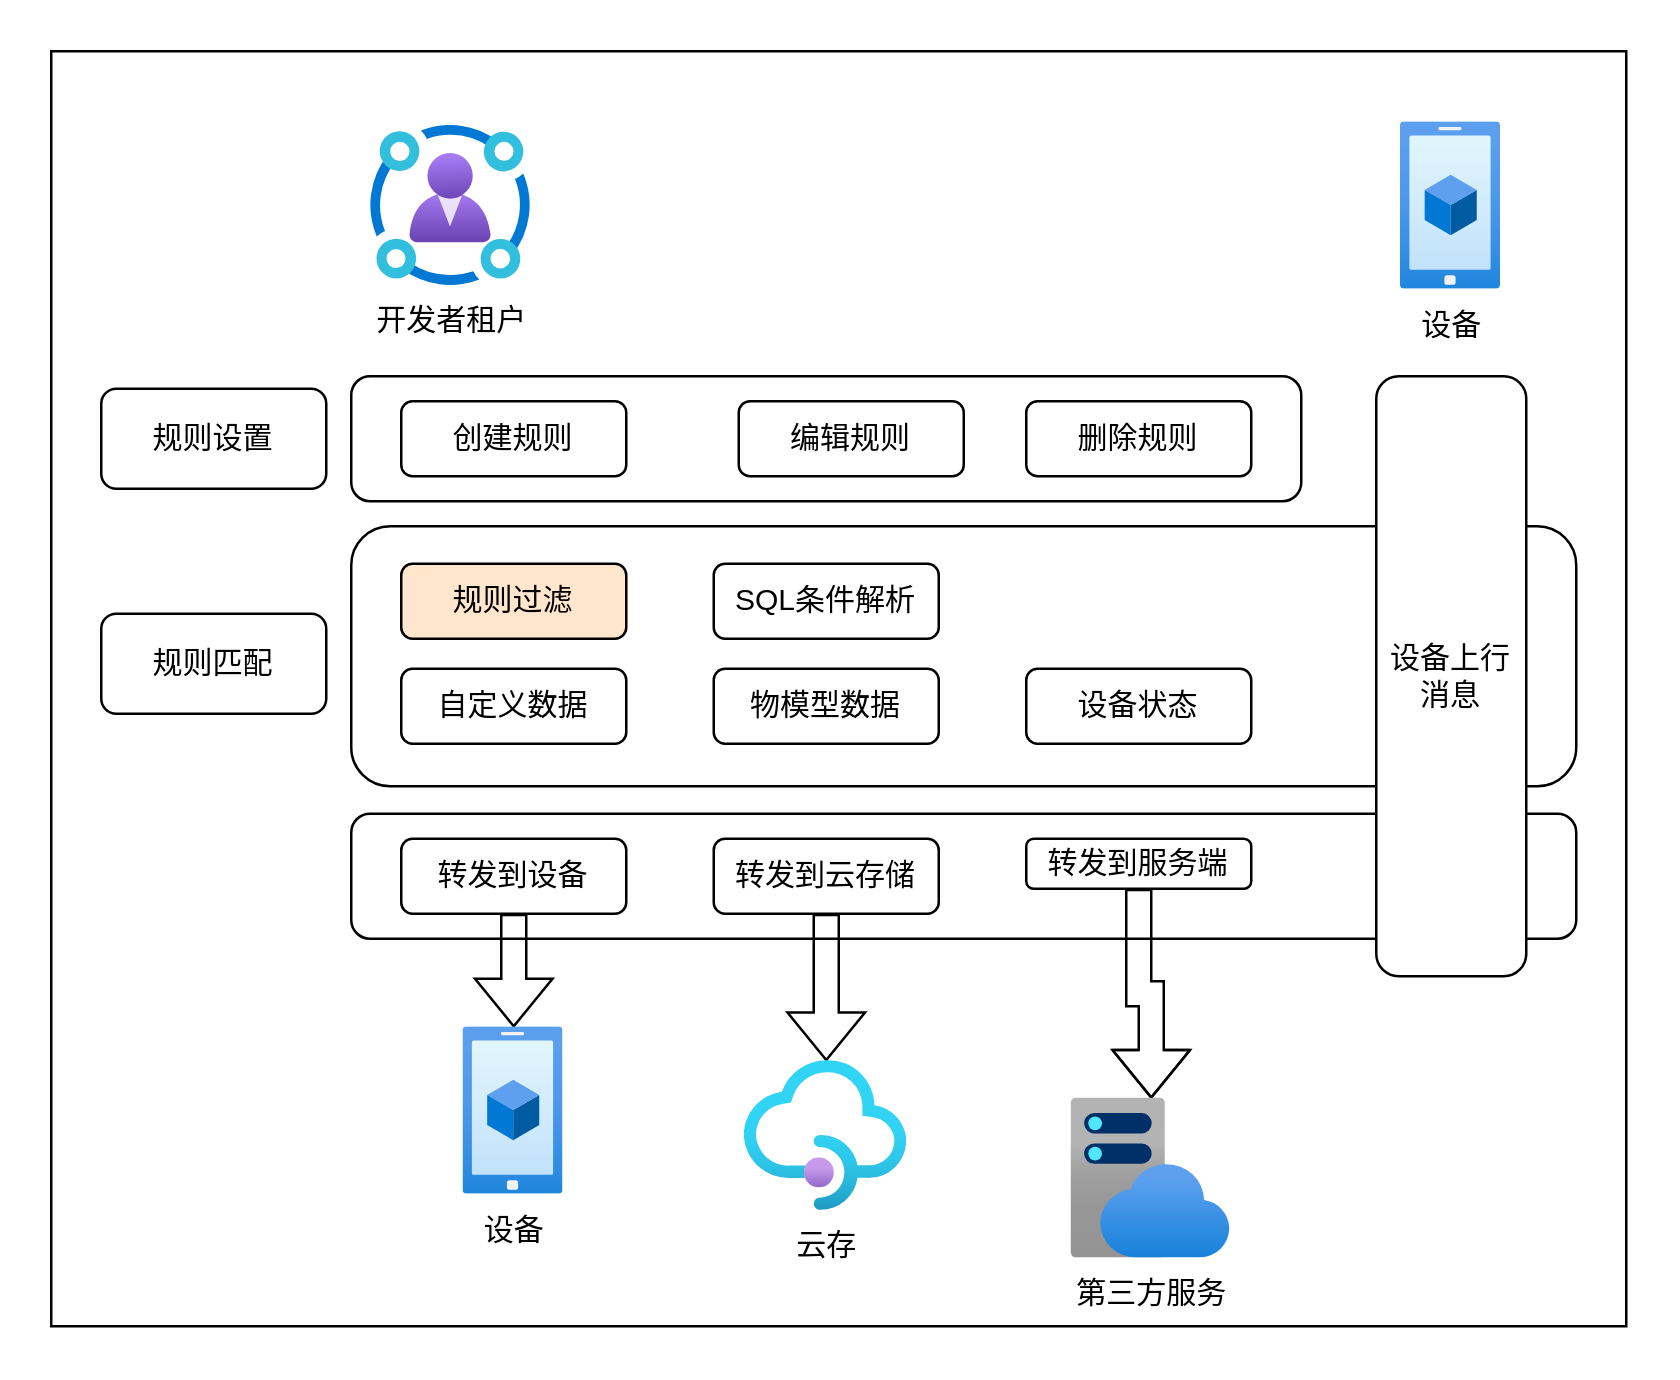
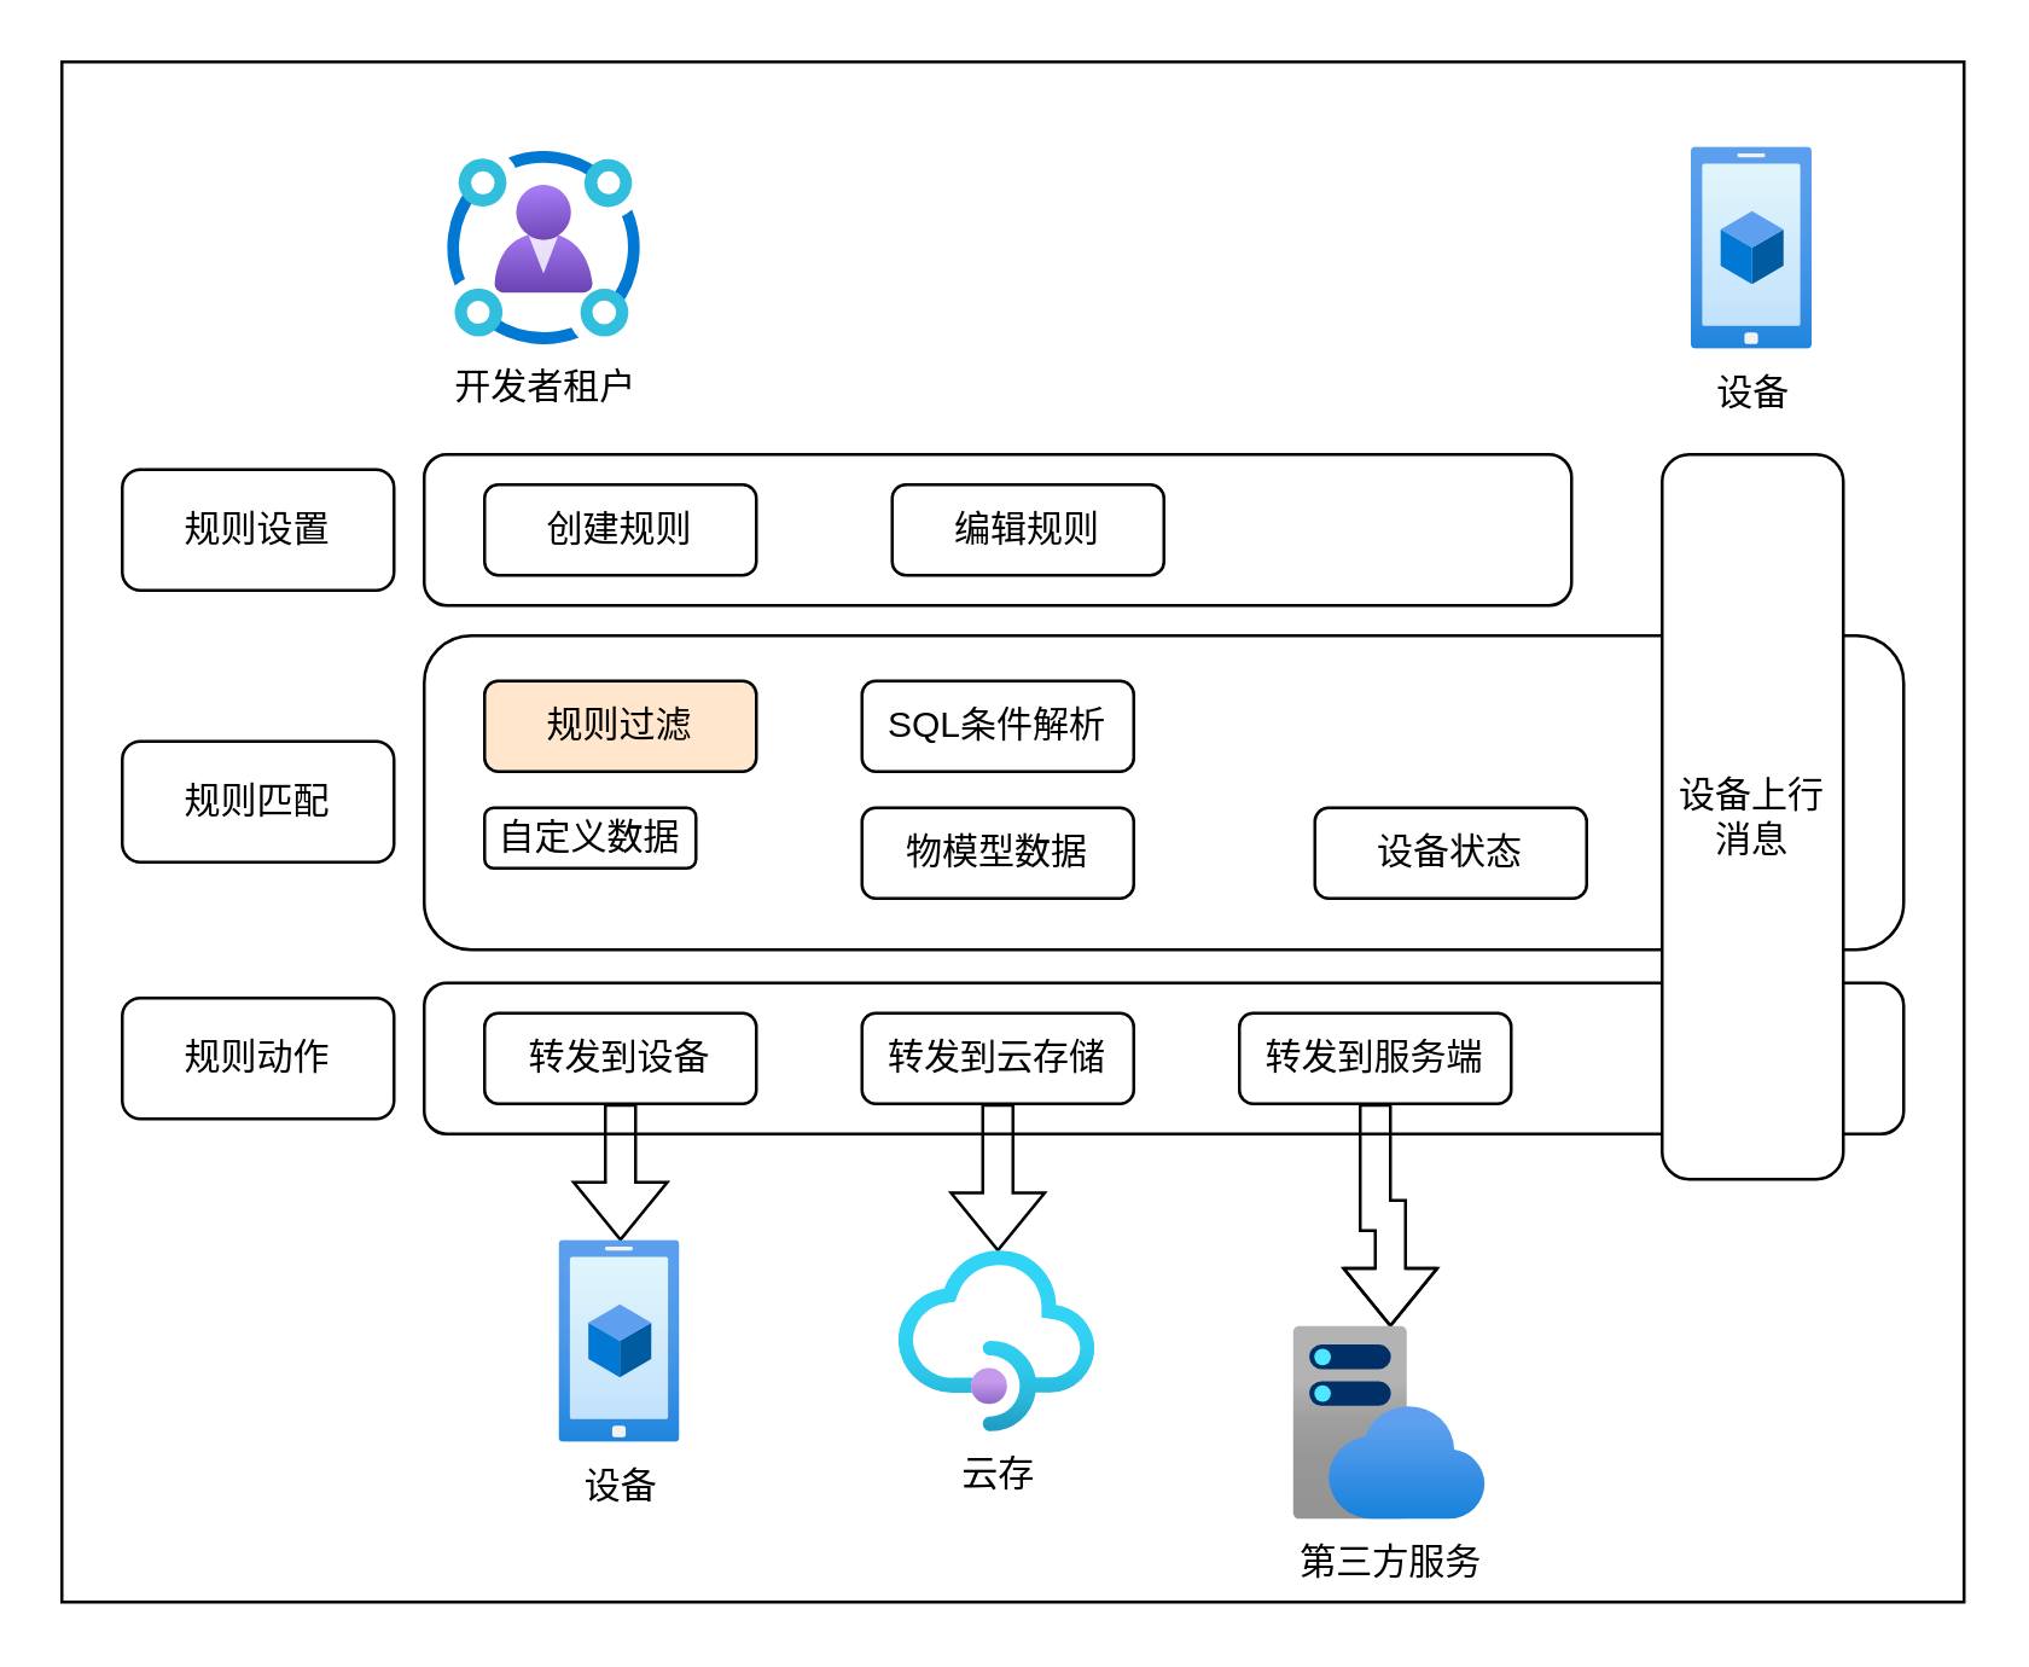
- <mxCell id="11" value="删除规则" style="rounded=1;whiteSpace=wrap;html=1;" vertex="1" parent="1"><mxGeometry x="410" y="160" width="90" height="30" as="geometry" /></mxCell>
- <mxCell id="15" value="自定义数据" style="rounded=1;whiteSpace=wrap;html=1;" vertex="1" parent="1"><mxGeometry x="160" y="267" width="90" height="30" as="geometry" /></mxCell>
+ <mxCell id="15" value="自定义数据" style="rounded=1;whiteSpace=wrap;html=1;" vertex="1" parent="1"><mxGeometry x="160" y="267" width="70" height="20" as="geometry" /></mxCell>
- <mxCell id="17" value="设备状态" style="rounded=1;whiteSpace=wrap;html=1;" vertex="1" parent="1"><mxGeometry x="410" y="267" width="90" height="30" as="geometry" /></mxCell>
+ <mxCell id="17" value="设备状态" style="rounded=1;whiteSpace=wrap;html=1;" vertex="1" parent="1"><mxGeometry x="435" y="267" width="90" height="30" as="geometry" /></mxCell>
- <mxCell id="23" value="转发到服务端" style="rounded=1;whiteSpace=wrap;html=1;" vertex="1" parent="1"><mxGeometry x="410" y="335" width="90" height="20" as="geometry" /></mxCell>
+ <mxCell id="23" value="转发到服务端" style="rounded=1;whiteSpace=wrap;html=1;" vertex="1" parent="1"><mxGeometry x="410" y="335" width="90" height="30" as="geometry" /></mxCell>
+ <mxCell id="14" value="规则动作" style="rounded=1;whiteSpace=wrap;html=1;" vertex="1" parent="1"><mxGeometry x="40" y="330" width="90" height="40" as="geometry" /></mxCell>
- <mxCell id="26" value="云存" style="aspect=fixed;html=1;points=[];align=center;image;fontSize=12;image=img/lib/azure2/app_services/API_Management_Services.svg;" vertex="1" parent="1"><mxGeometry x="297.5" y="424" width="65" height="60" as="geometry" /></mxCell>
+ <mxCell id="26" value="云存" style="aspect=fixed;html=1;points=[];align=center;image;fontSize=12;image=img/lib/azure2/app_services/API_Management_Services.svg;" vertex="1" parent="1"><mxGeometry x="297.5" y="414" width="65" height="60" as="geometry" /></mxCell>
